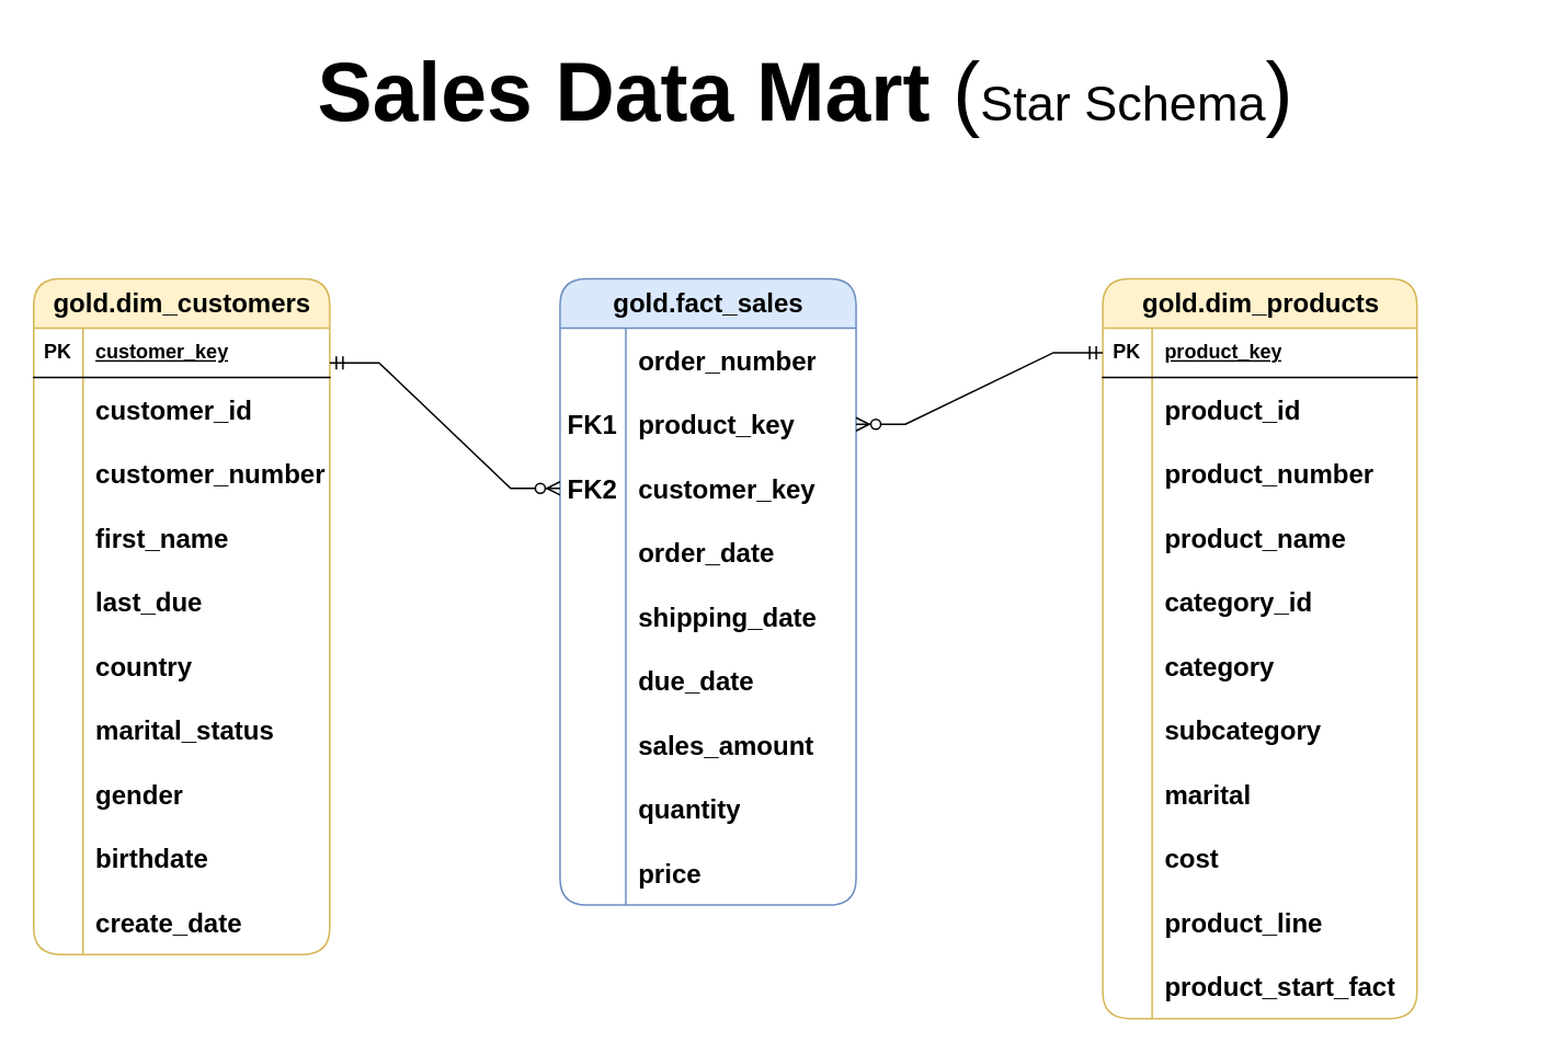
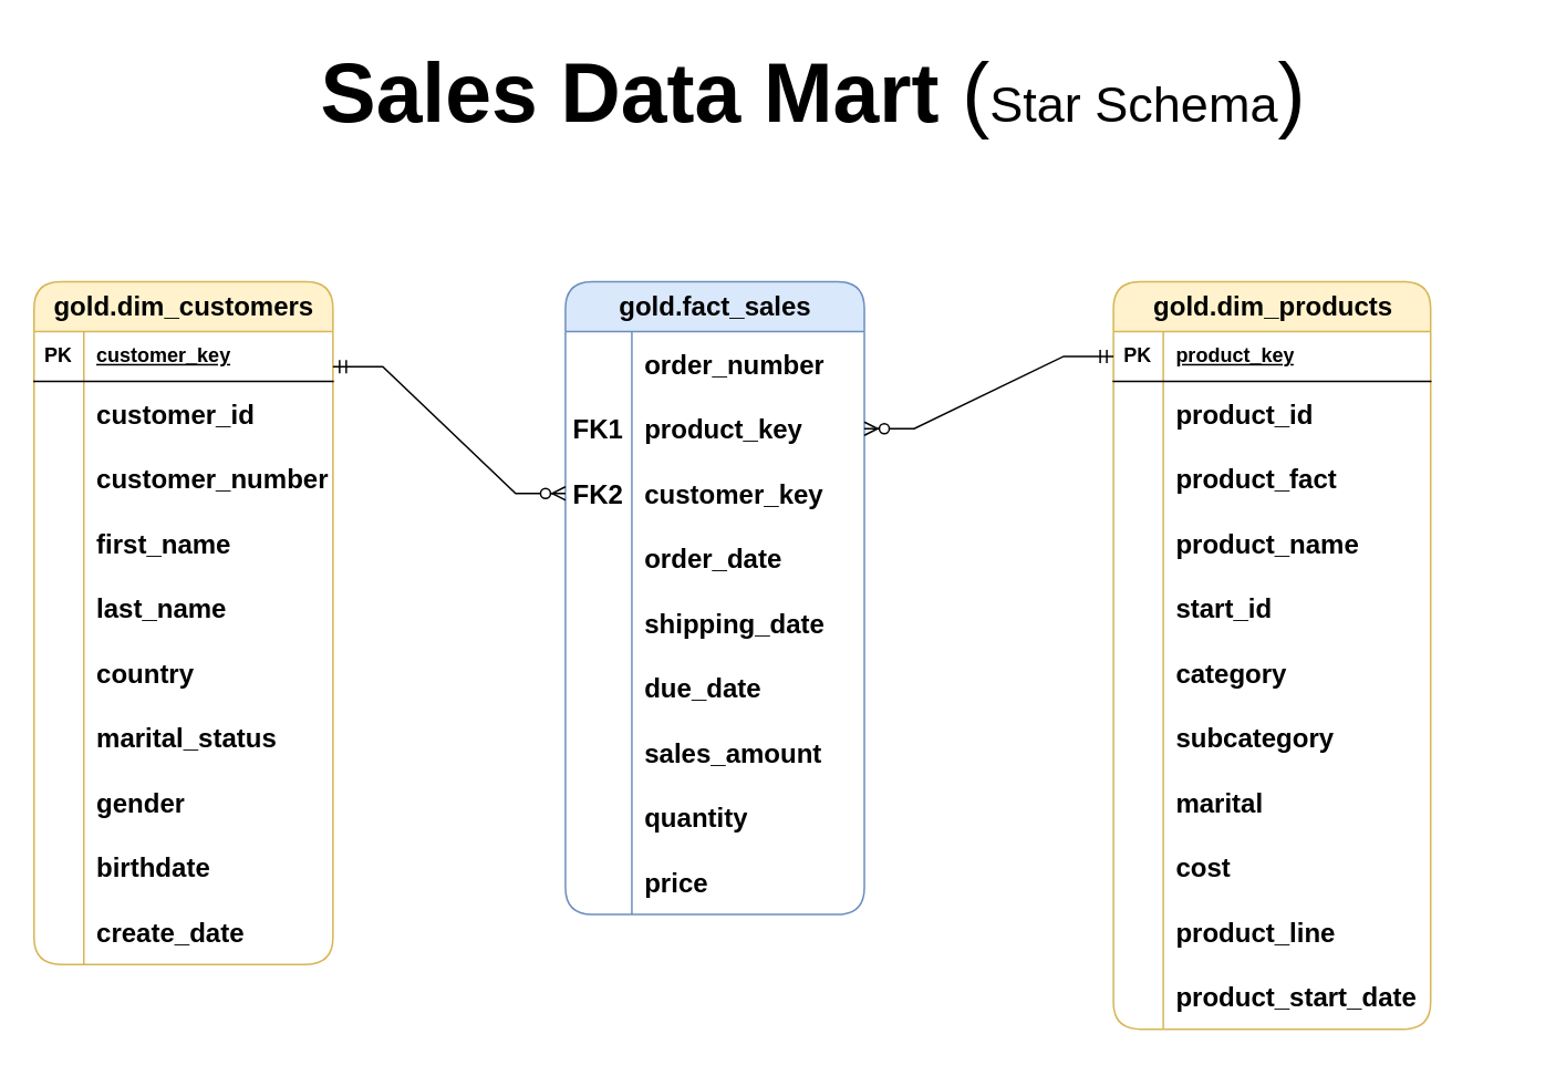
- <mxCell id="42" value="product_number" style="shape=partialRectangle;connectable=0;fillColor=none;top=0;left=0;bottom=0;right=0;align=left;spacingLeft=6;overflow=hidden;whiteSpace=wrap;html=1;fontSize=16;fontStyle=1" parent="40" vertex="1"><mxGeometry x="30" width="161" height="39" as="geometry"><mxRectangle width="161" height="39" as="alternateBounds" /></mxGeometry></mxCell>
+ <mxCell id="42" value="product_fact" style="shape=partialRectangle;connectable=0;fillColor=none;top=0;left=0;bottom=0;right=0;align=left;spacingLeft=6;overflow=hidden;whiteSpace=wrap;html=1;fontSize=16;fontStyle=1" parent="40" vertex="1"><mxGeometry x="30" width="161" height="39" as="geometry"><mxRectangle width="161" height="39" as="alternateBounds" /></mxGeometry></mxCell>
- <mxCell id="17" value="last_due" style="shape=partialRectangle;connectable=0;fillColor=none;top=0;left=0;bottom=0;right=0;align=left;spacingLeft=6;overflow=hidden;whiteSpace=wrap;html=1;fontSize=16;fontStyle=1" parent="15" vertex="1"><mxGeometry x="30" width="150" height="39" as="geometry"><mxRectangle width="150" height="39" as="alternateBounds" /></mxGeometry></mxCell>
+ <mxCell id="17" value="last_name" style="shape=partialRectangle;connectable=0;fillColor=none;top=0;left=0;bottom=0;right=0;align=left;spacingLeft=6;overflow=hidden;whiteSpace=wrap;html=1;fontSize=16;fontStyle=1" parent="15" vertex="1"><mxGeometry x="30" width="150" height="39" as="geometry"><mxRectangle width="150" height="39" as="alternateBounds" /></mxGeometry></mxCell>
- <mxCell id="48" value="category_id" style="shape=partialRectangle;connectable=0;fillColor=none;top=0;left=0;bottom=0;right=0;align=left;spacingLeft=6;overflow=hidden;whiteSpace=wrap;html=1;fontSize=16;fontStyle=1" parent="46" vertex="1"><mxGeometry x="30" width="161" height="39" as="geometry"><mxRectangle width="161" height="39" as="alternateBounds" /></mxGeometry></mxCell>
+ <mxCell id="48" value="start_id" style="shape=partialRectangle;connectable=0;fillColor=none;top=0;left=0;bottom=0;right=0;align=left;spacingLeft=6;overflow=hidden;whiteSpace=wrap;html=1;fontSize=16;fontStyle=1" parent="46" vertex="1"><mxGeometry x="30" width="161" height="39" as="geometry"><mxRectangle width="161" height="39" as="alternateBounds" /></mxGeometry></mxCell>
- <mxCell id="66" value="product_start_fact" style="shape=partialRectangle;connectable=0;fillColor=none;top=0;left=0;bottom=0;right=0;align=left;spacingLeft=6;overflow=hidden;whiteSpace=wrap;html=1;fontSize=16;fontStyle=1" parent="64" vertex="1"><mxGeometry x="30" width="161" height="39" as="geometry"><mxRectangle width="161" height="39" as="alternateBounds" /></mxGeometry></mxCell>
+ <mxCell id="66" value="product_start_date" style="shape=partialRectangle;connectable=0;fillColor=none;top=0;left=0;bottom=0;right=0;align=left;spacingLeft=6;overflow=hidden;whiteSpace=wrap;html=1;fontSize=16;fontStyle=1" parent="64" vertex="1"><mxGeometry x="30" width="161" height="39" as="geometry"><mxRectangle width="161" height="39" as="alternateBounds" /></mxGeometry></mxCell>
